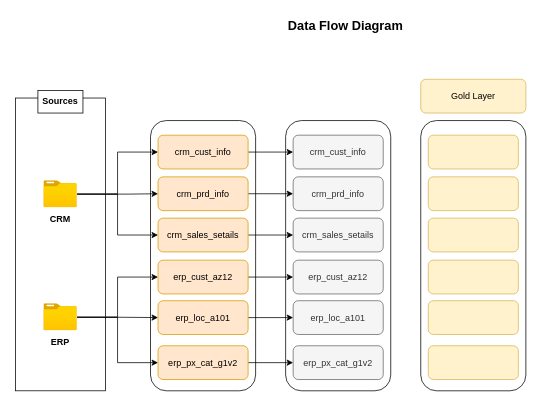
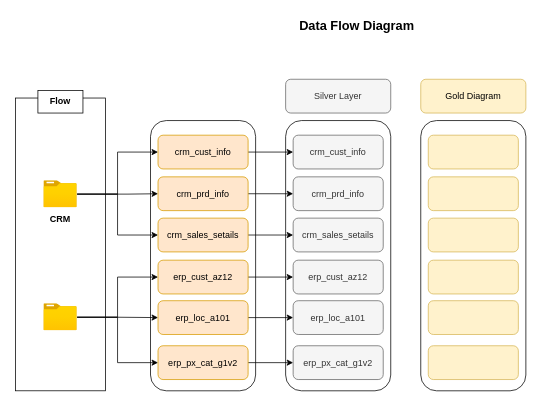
- <mxCell id="2" value="&lt;b&gt;&lt;font style=&quot;font-size: 17px;&quot;&gt;Data Flow Diagram&lt;/font&gt;&lt;/b&gt;" style="text;html=1;align=center;verticalAlign=middle;whiteSpace=wrap;rounded=0;" parent="1" vertex="1"><mxGeometry x="335" y="20" width="250" height="30" as="geometry" /></mxCell>
+ <mxCell id="2" value="&lt;b&gt;&lt;font style=&quot;font-size: 17px;&quot;&gt;Data Flow Diagram&lt;/font&gt;&lt;/b&gt;" style="text;html=1;align=center;verticalAlign=middle;whiteSpace=wrap;rounded=0;" parent="1" vertex="1"><mxGeometry x="350" y="20" width="250" height="30" as="geometry" /></mxCell>
+ <mxCell id="7" value="Silver Layer" style="rounded=1;whiteSpace=wrap;html=1;fillColor=#f5f5f5;fontColor=#333333;strokeColor=#666666;" parent="1" vertex="1"><mxGeometry x="380" y="105" width="140" height="45" as="geometry" /></mxCell>
- <mxCell id="39" value="Gold Layer" style="rounded=1;whiteSpace=wrap;html=1;fillColor=#fff2cc;strokeColor=#d6b656;" vertex="1" parent="1"><mxGeometry x="560" y="105" width="140" height="45" as="geometry" /></mxCell>
+ <mxCell id="39" value="Gold Diagram" style="rounded=1;whiteSpace=wrap;html=1;fillColor=#fff2cc;strokeColor=#d6b656;" vertex="1" parent="1"><mxGeometry x="560" y="105" width="140" height="45" as="geometry" /></mxCell>
- <mxCell id="4" value="&lt;b&gt;Sources&lt;/b&gt;" style="text;html=1;align=center;verticalAlign=middle;whiteSpace=wrap;rounded=0;fillColor=default;strokeColor=default;" parent="1" vertex="1"><mxGeometry x="50" y="120" width="60" height="30" as="geometry" /></mxCell>
+ <mxCell id="4" value="&lt;b&gt;Flow&lt;/b&gt;" style="text;html=1;align=center;verticalAlign=middle;whiteSpace=wrap;rounded=0;fillColor=default;strokeColor=default;" parent="1" vertex="1"><mxGeometry x="50" y="120" width="60" height="30" as="geometry" /></mxCell>
- <mxCell id="22" value="&lt;b&gt;ERP&lt;/b&gt;" style="text;html=1;align=center;verticalAlign=middle;whiteSpace=wrap;rounded=0;" parent="20" vertex="1"><mxGeometry y="36" width="60" height="30" as="geometry" /></mxCell>
